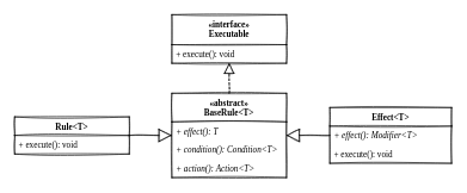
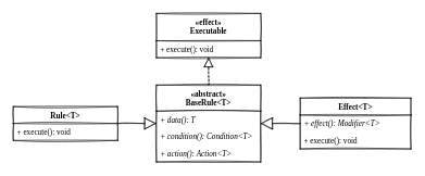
- <mxCell id="11" value="«interface»&#10;Executable" style="swimlane;fontStyle=1;align=center;verticalAlign=top;childLayout=stackLayout;horizontal=1;startSize=42;horizontalStack=0;resizeParent=1;resizeParentMax=0;resizeLast=0;collapsible=1;marginBottom=0;sketch=1;shadow=0;fontFamily=Comic Sans MS;fillColor=none;" parent="1" vertex="1"><mxGeometry x="239.5" y="20" width="160" height="68" as="geometry" /></mxCell>
+ <mxCell id="11" value="«effect»&#10;Executable" style="swimlane;fontStyle=1;align=center;verticalAlign=top;childLayout=stackLayout;horizontal=1;startSize=42;horizontalStack=0;resizeParent=1;resizeParentMax=0;resizeLast=0;collapsible=1;marginBottom=0;sketch=1;shadow=0;fontFamily=Comic Sans MS;fillColor=none;" parent="1" vertex="1"><mxGeometry x="239.5" y="20" width="160" height="68" as="geometry" /></mxCell>
- <mxCell id="8" value="+ effect(): T" style="text;strokeColor=none;fillColor=none;align=left;verticalAlign=top;spacingLeft=4;spacingRight=4;overflow=hidden;rotatable=0;points=[[0,0.5],[1,0.5]];portConstraint=eastwest;fontStyle=2;fontFamily=Comic Sans MS;shadow=0;" parent="7" vertex="1"><mxGeometry y="40" width="160" height="26" as="geometry" /></mxCell>
+ <mxCell id="8" value="+ data(): T" style="text;strokeColor=none;fillColor=none;align=left;verticalAlign=top;spacingLeft=4;spacingRight=4;overflow=hidden;rotatable=0;points=[[0,0.5],[1,0.5]];portConstraint=eastwest;fontStyle=2;fontFamily=Comic Sans MS;shadow=0;" parent="7" vertex="1"><mxGeometry y="40" width="160" height="26" as="geometry" /></mxCell>
